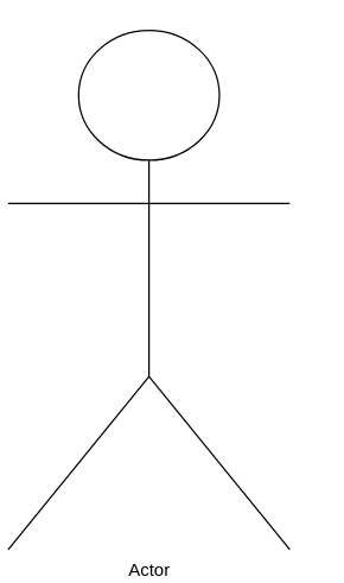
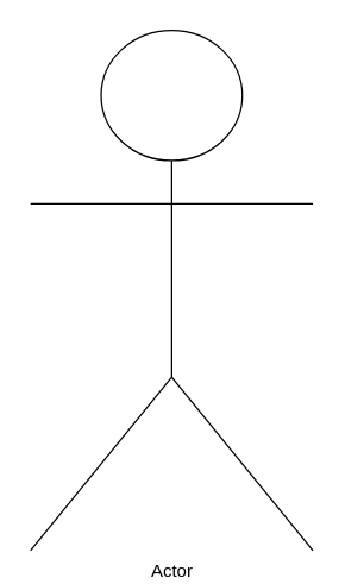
- <mxCell id="2" value="Actor" style="shape=umlActor;verticalLabelPosition=bottom;verticalAlign=top;html=1;outlineConnect=0;" vertex="1" parent="1"><mxGeometry x="5" y="20" width="190" height="350" as="geometry" /></mxCell>
+ <mxCell id="2" value="Actor" style="shape=umlActor;verticalLabelPosition=bottom;verticalAlign=top;html=1;outlineConnect=0;" vertex="1" parent="1"><mxGeometry x="20" y="20" width="190" height="350" as="geometry" /></mxCell>
